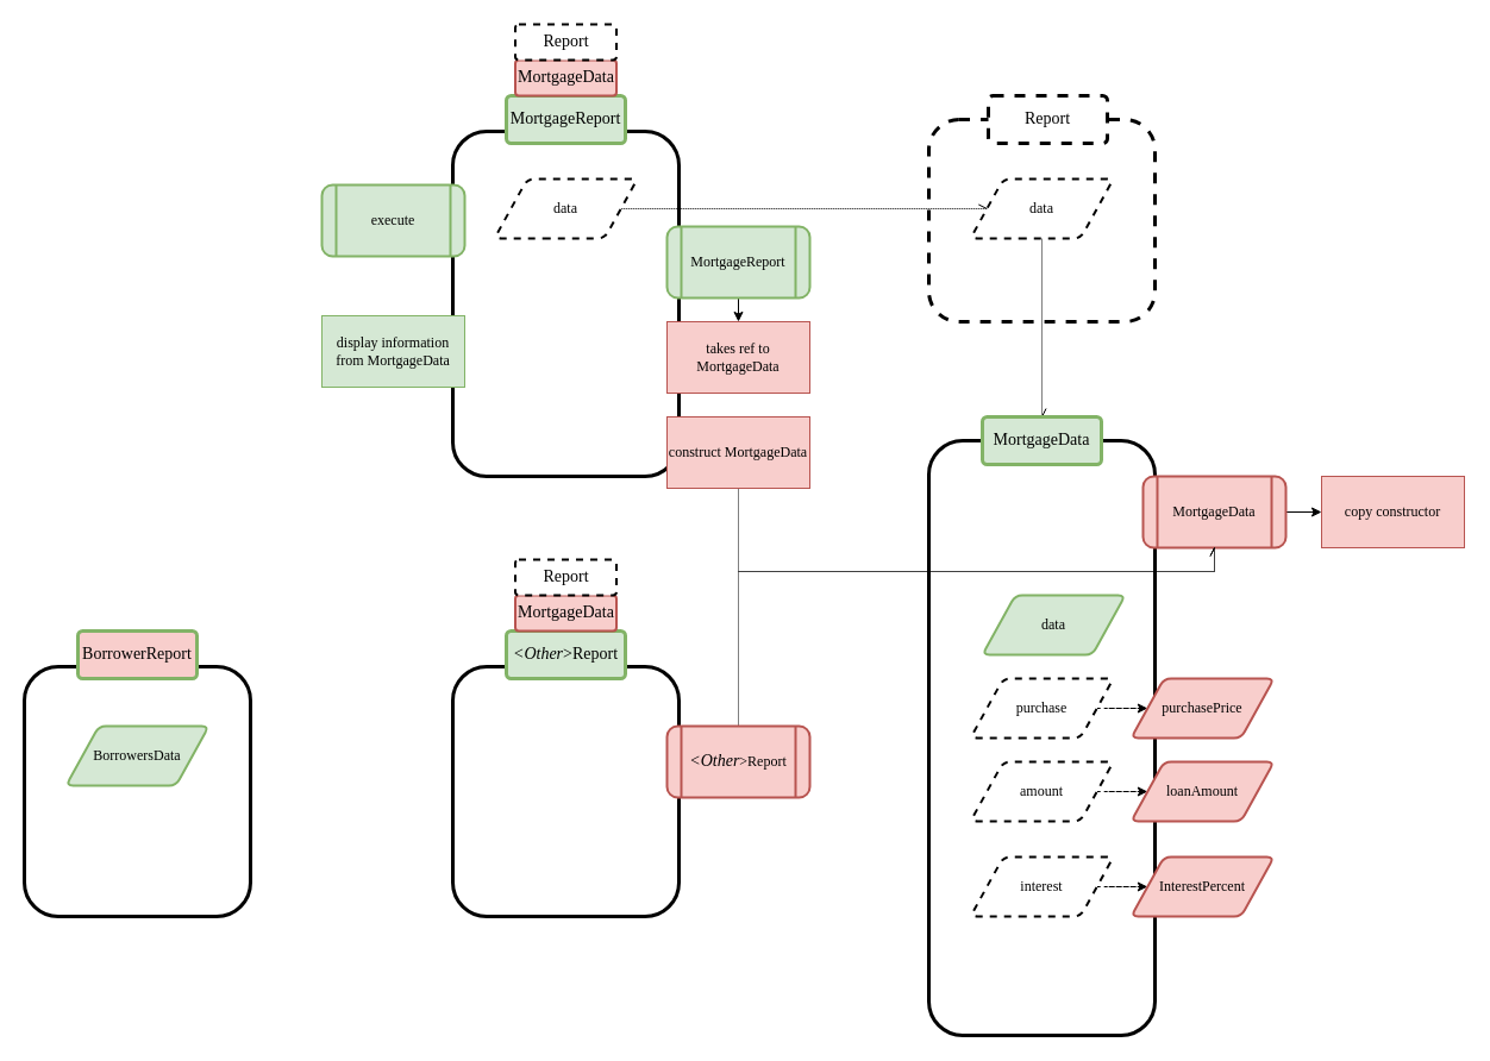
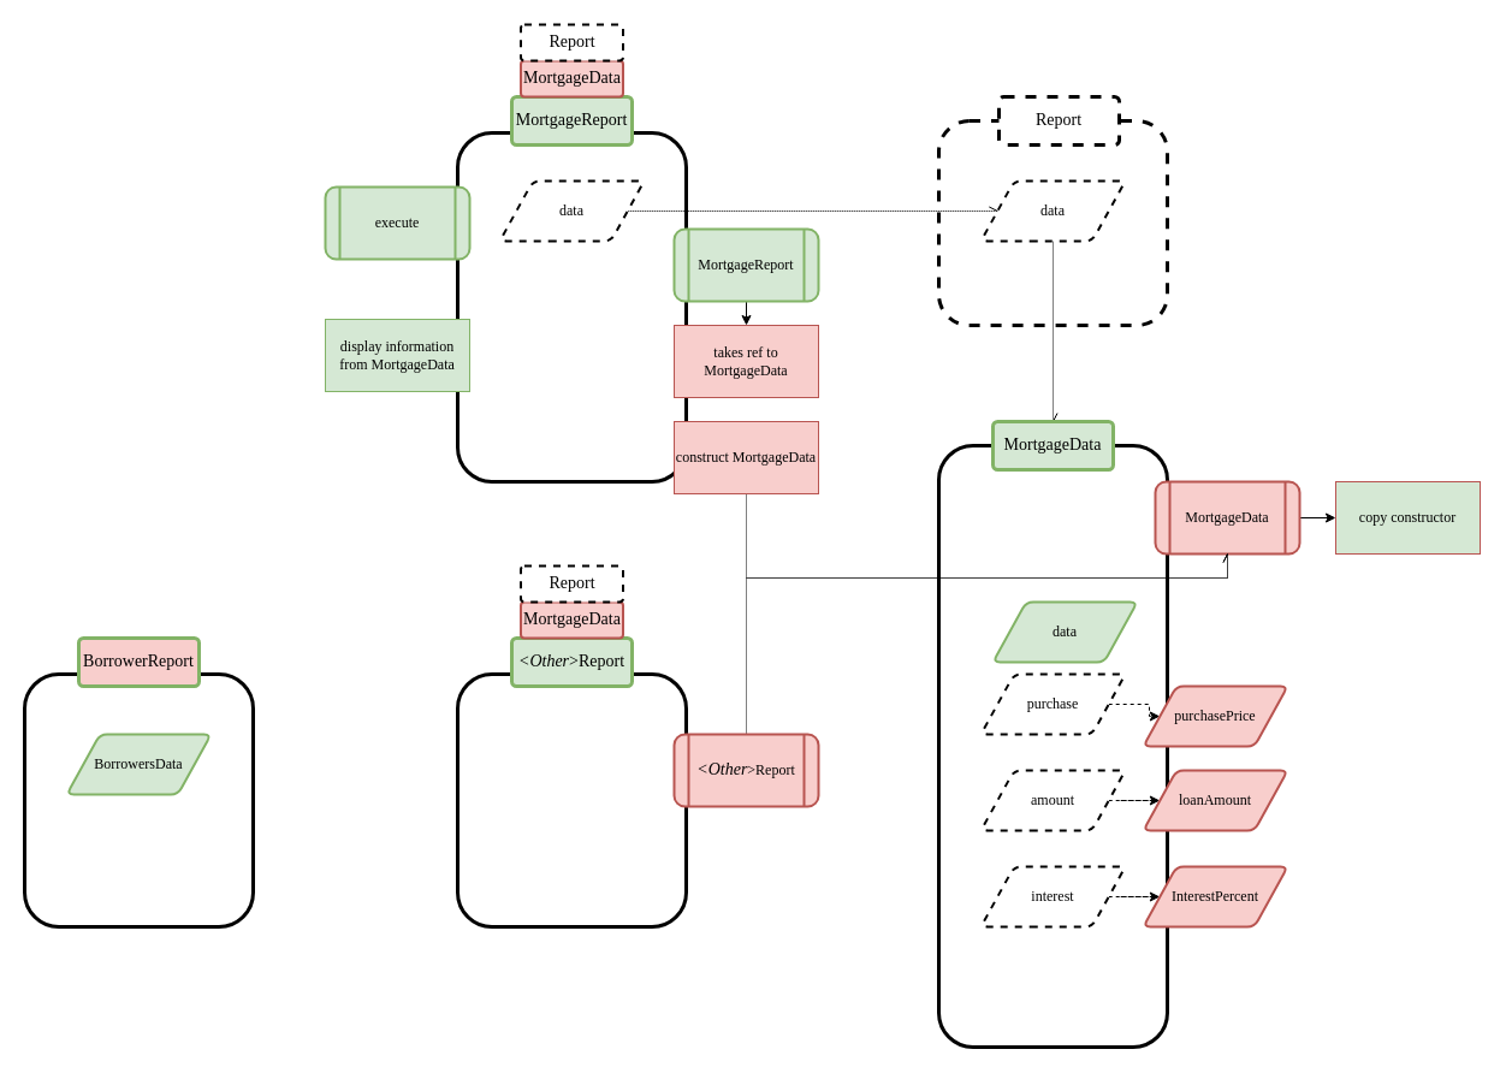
- <mxCell id="22" value="copy constructor" style="rounded=0;whiteSpace=wrap;html=1;fillColor=#f8cecc;strokeColor=#b85450;fontFamily=SF Mono;" vertex="1" parent="1"><mxGeometry x="1110" y="400" width="120" height="60" as="geometry" /></mxCell>
+ <mxCell id="22" value="copy constructor" style="rounded=0;whiteSpace=wrap;html=1;fillColor=#d5e8d4;strokeColor=#b85450;fontFamily=SF Mono;" vertex="1" parent="1"><mxGeometry x="1110" y="400" width="120" height="60" as="geometry" /></mxCell>
- <mxCell id="14" value="purchase" style="shape=parallelogram;html=1;strokeWidth=2;perimeter=parallelogramPerimeter;whiteSpace=wrap;rounded=1;arcSize=12;size=0.23;fontFamily=SF Mono;dashed=1;" vertex="1" parent="1"><mxGeometry x="815" y="570" width="120" height="50" as="geometry" /></mxCell>
+ <mxCell id="14" value="purchase" style="shape=parallelogram;html=1;strokeWidth=2;perimeter=parallelogramPerimeter;whiteSpace=wrap;rounded=1;arcSize=12;size=0.23;fontFamily=SF Mono;dashed=1;" vertex="1" parent="1"><mxGeometry x="815" y="560" width="120" height="50" as="geometry" /></mxCell>
